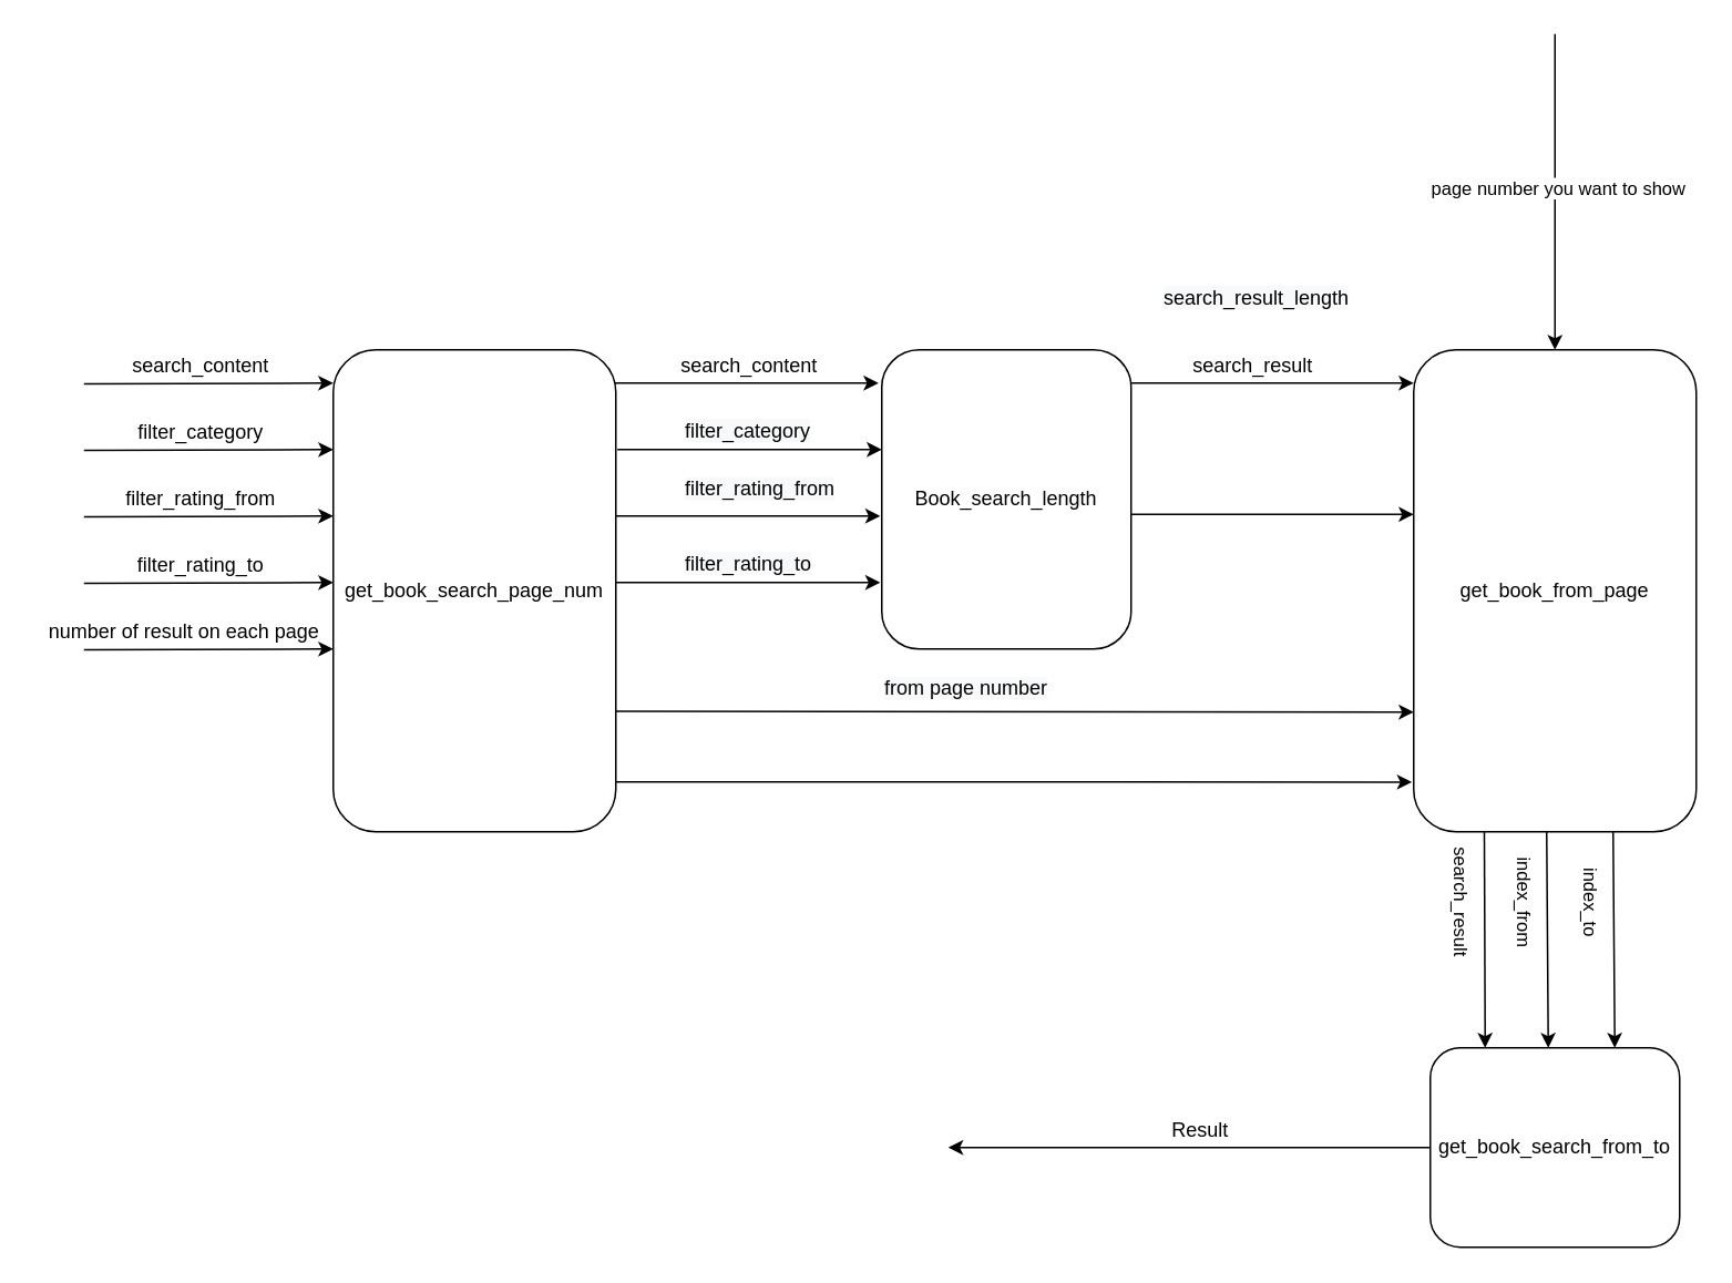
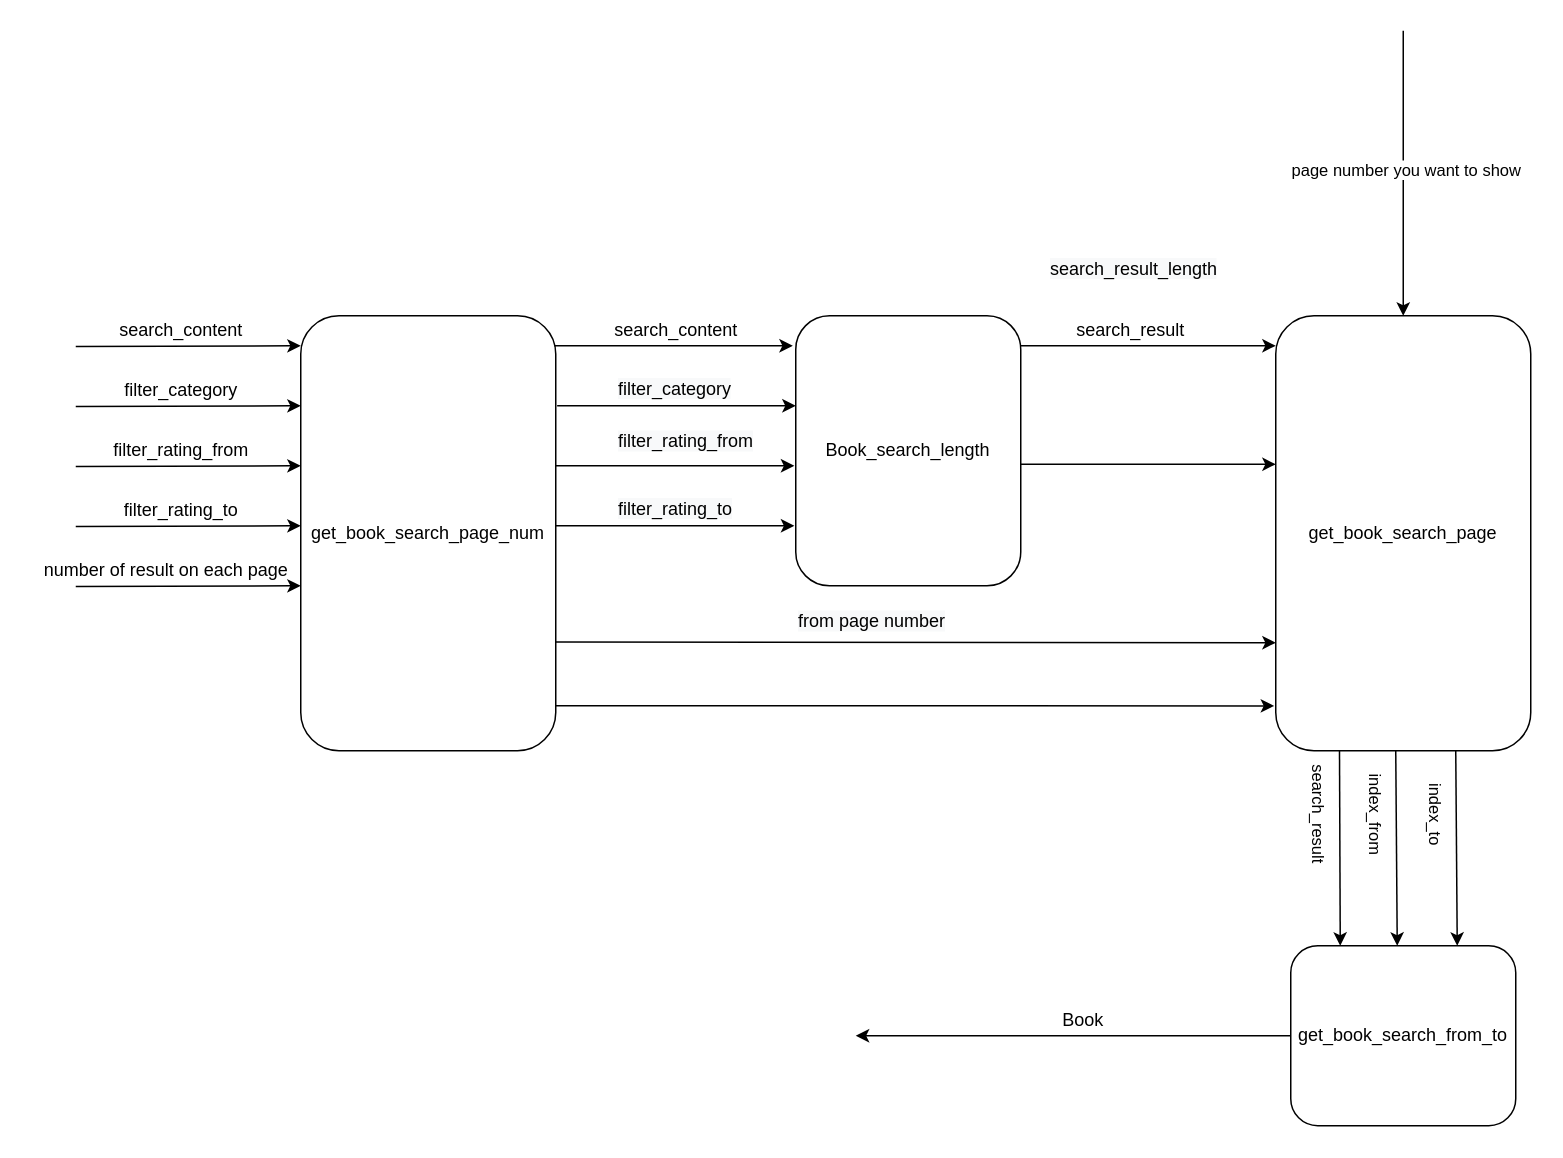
- <mxCell id="29" value="get_book_from_page" style="rounded=1;whiteSpace=wrap;html=1;" vertex="1" parent="1"><mxGeometry x="850" y="210" width="170" height="290" as="geometry" /></mxCell>
+ <mxCell id="29" value="get_book_search_page" style="rounded=1;whiteSpace=wrap;html=1;" vertex="1" parent="1"><mxGeometry x="850" y="210" width="170" height="290" as="geometry" /></mxCell>
- <mxCell id="40" value="Result&amp;nbsp;" style="text;html=1;align=center;verticalAlign=middle;resizable=0;points=[];autosize=1;" vertex="1" parent="1"><mxGeometry x="698" y="670" width="50" height="20" as="geometry" /></mxCell>
+ <mxCell id="40" value="Book&amp;nbsp;" style="text;html=1;align=center;verticalAlign=middle;resizable=0;points=[];autosize=1;" vertex="1" parent="1"><mxGeometry x="698" y="670" width="50" height="20" as="geometry" /></mxCell>
